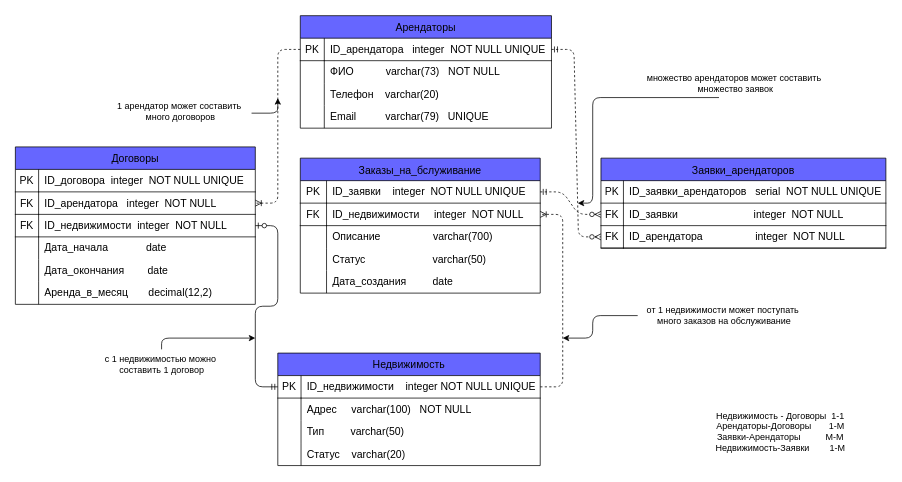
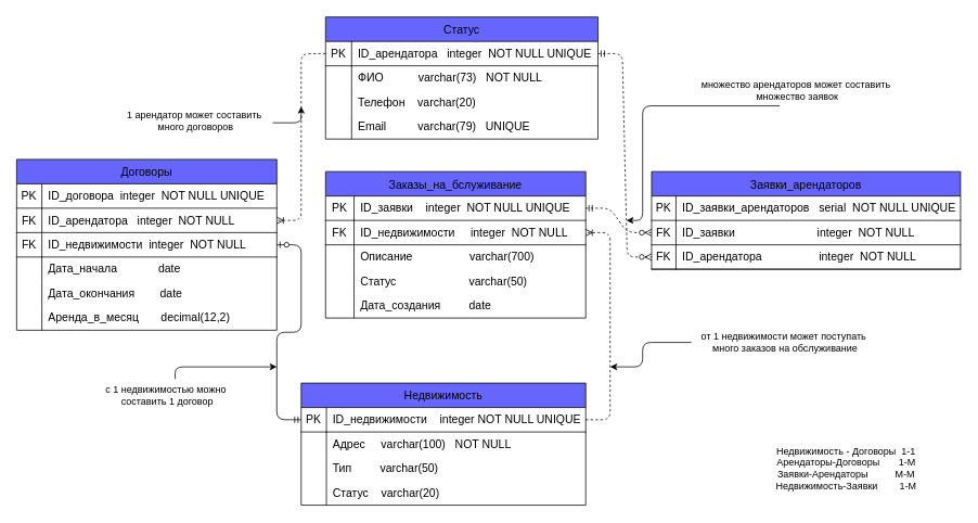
- <mxCell id="15" value="Арендаторы" style="shape=table;startSize=30;container=1;collapsible=0;childLayout=tableLayout;fixedRows=1;rowLines=0;fontStyle=0;strokeColor=default;fontSize=14;fillColor=#6666FF;rounded=0;" parent="1" vertex="1"><mxGeometry x="400" y="20" width="335" height="150" as="geometry" /></mxCell>
+ <mxCell id="15" value="Статус" style="shape=table;startSize=30;container=1;collapsible=0;childLayout=tableLayout;fixedRows=1;rowLines=0;fontStyle=0;strokeColor=default;fontSize=14;fillColor=#6666FF;rounded=0;" parent="1" vertex="1"><mxGeometry x="400" y="20" width="335" height="150" as="geometry" /></mxCell>
- <mxCell id="78" value="с 1 недвижимостью можно&amp;nbsp;&lt;div&gt;составить 1 договор&lt;/div&gt;" style="text;html=1;align=center;verticalAlign=middle;resizable=0;points=[];autosize=1;strokeColor=none;fillColor=none;" parent="1" vertex="1"><mxGeometry x="125" y="465" width="180" height="40" as="geometry" /></mxCell>
+ <mxCell id="78" value="с 1 недвижимостью можно&amp;nbsp;&lt;div&gt;составить 1 договор&lt;/div&gt;" style="text;html=1;align=center;verticalAlign=middle;resizable=0;points=[];autosize=1;strokeColor=none;fillColor=none;" parent="1" vertex="1"><mxGeometry x="115" y="465" width="180" height="40" as="geometry" /></mxCell>
